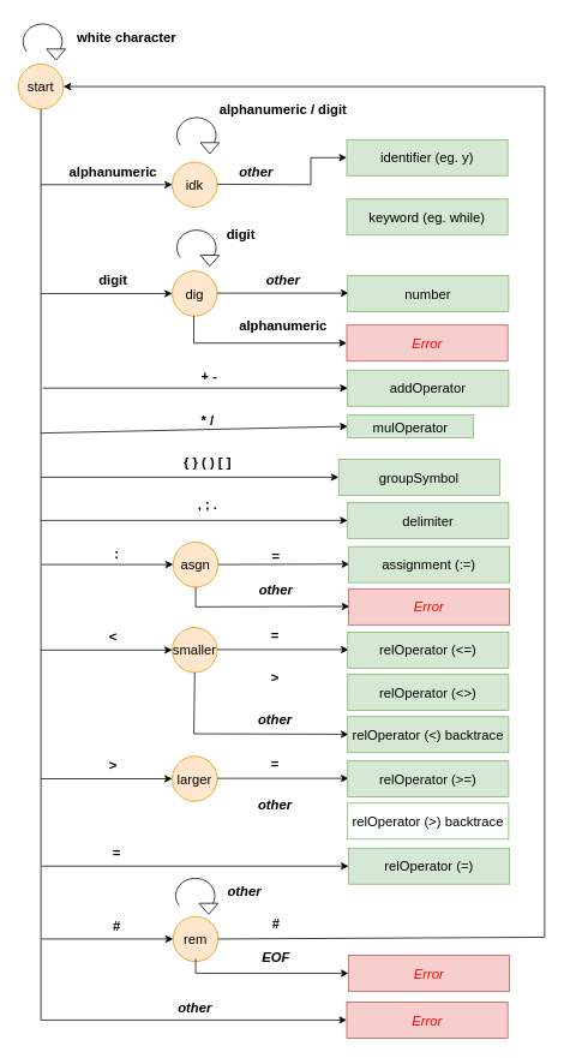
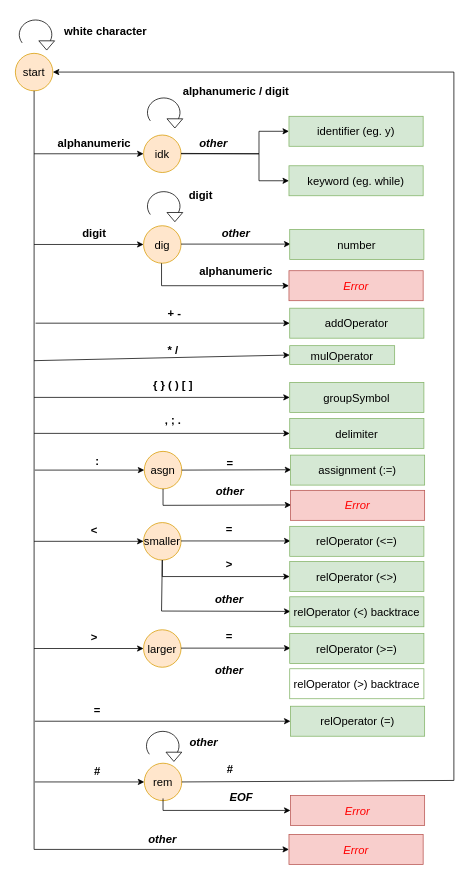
+ <mxCell id="86" value="" style="endArrow=classic;html=1;rounded=0;fontColor=#FF0000;entryX=0;entryY=0.5;entryDx=0;entryDy=0;exitX=1;exitY=0.5;exitDx=0;exitDy=0;endFill=1;" parent="1" source="7" target="85" edge="1"><mxGeometry width="50" height="50" relative="1" as="geometry"><mxPoint x="295" y="280" as="sourcePoint" /><mxPoint x="345" y="230" as="targetPoint" /><Array as="points"><mxPoint x="345" y="204" /><mxPoint x="345" y="240" /></Array></mxGeometry></mxCell>
- <mxCell id="32" value="groupSymbol" style="rounded=0;whiteSpace=wrap;html=1;fontSize=15;strokeWidth=1;fillColor=#d5e8d4;strokeColor=#82b366;" parent="1" vertex="1"><mxGeometry x="376" y="509" width="179" height="40" as="geometry" /></mxCell>
+ <mxCell id="32" value="groupSymbol" style="rounded=0;whiteSpace=wrap;html=1;fontSize=15;strokeWidth=1;fillColor=#d5e8d4;strokeColor=#82b366;" parent="1" vertex="1"><mxGeometry x="386" y="509" width="179" height="40" as="geometry" /></mxCell>
+ <mxCell id="90" value="" style="endArrow=classic;html=1;rounded=0;fontColor=#FF0000;entryX=0;entryY=0.5;entryDx=0;entryDy=0;exitX=0.5;exitY=1;exitDx=0;exitDy=0;endFill=1;" parent="1" source="38" target="43" edge="1"><mxGeometry width="50" height="50" relative="1" as="geometry"><mxPoint x="235" y="774" as="sourcePoint" /><mxPoint x="285" y="724" as="targetPoint" /><Array as="points"><mxPoint x="216" y="768" /></Array></mxGeometry></mxCell>
- <mxCell id="71" value="&lt;i&gt;&lt;b&gt;EOF&lt;/b&gt;&lt;/i&gt;" style="text;html=1;resizable=0;autosize=1;align=center;verticalAlign=middle;points=[];fillColor=none;strokeColor=none;rounded=0;fontSize=15;" parent="1" vertex="1"><mxGeometry x="281" y="1052" width="50" height="20" as="geometry" /></mxCell>
+ <mxCell id="71" value="&lt;i&gt;&lt;b&gt;EOF&lt;/b&gt;&lt;/i&gt;" style="text;html=1;resizable=0;autosize=1;align=center;verticalAlign=middle;points=[];fillColor=none;strokeColor=none;rounded=0;fontSize=15;" parent="1" vertex="1"><mxGeometry x="296" y="1052" width="50" height="20" as="geometry" /></mxCell>
